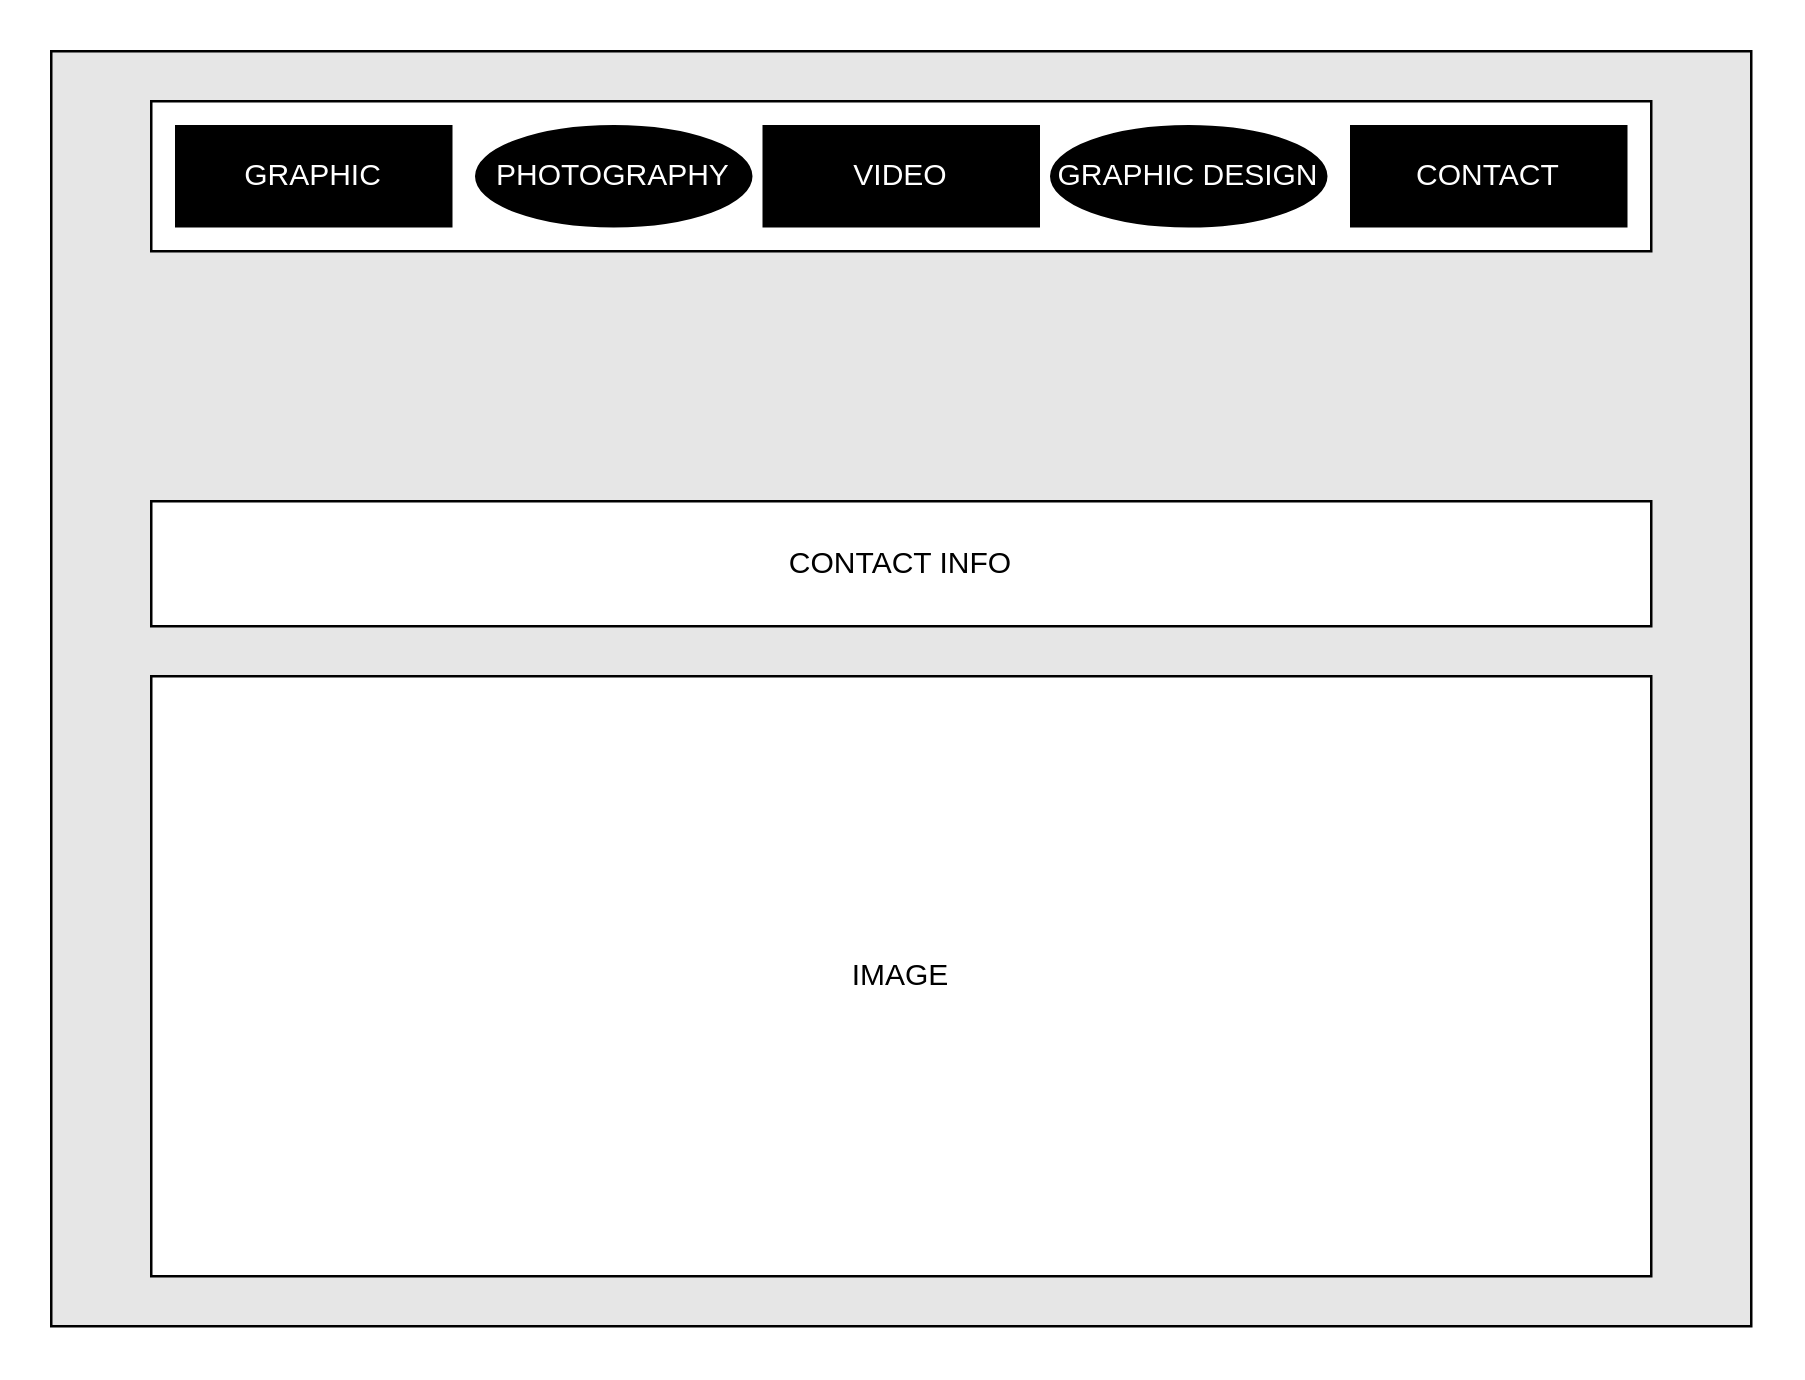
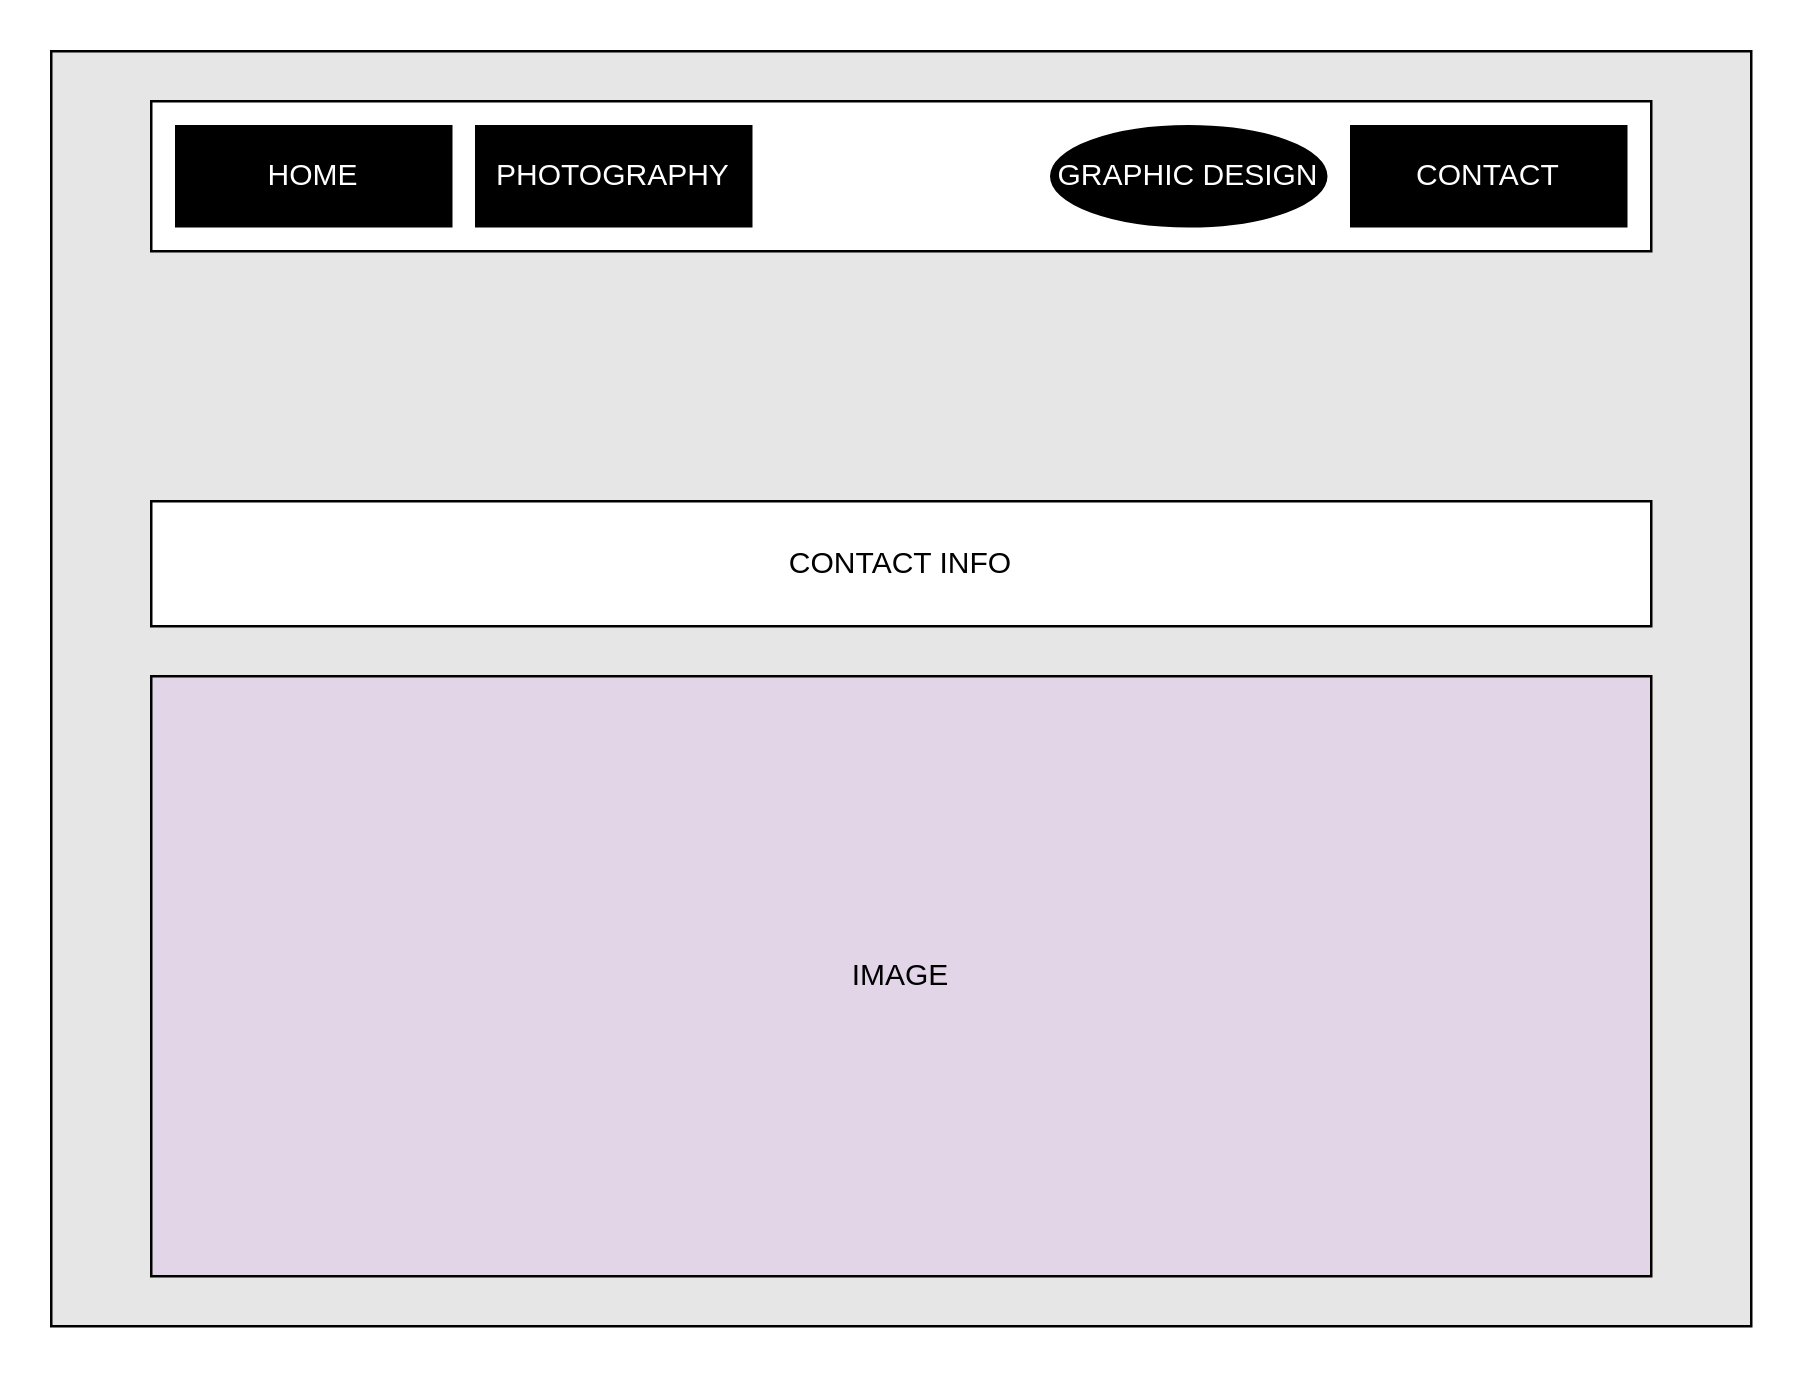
- <mxCell id="5" value="GRAPHIC" style="rounded=0;whiteSpace=wrap;html=1;fillColor=#000000;fontColor=#FFFFFF;" vertex="1" parent="1"><mxGeometry x="70" y="50" width="110" height="40" as="geometry" /></mxCell>
+ <mxCell id="5" value="HOME" style="rounded=0;whiteSpace=wrap;html=1;fillColor=#000000;fontColor=#FFFFFF;" vertex="1" parent="1"><mxGeometry x="70" y="50" width="110" height="40" as="geometry" /></mxCell>
- <mxCell id="6" value="PHOTOGRAPHY" style="ellipse;whiteSpace=wrap;html=1;fontColor=#FFFFFF;fillColor=#000000;" vertex="1" parent="1"><mxGeometry x="190" y="50" width="110" height="40" as="geometry" /></mxCell>
+ <mxCell id="6" value="PHOTOGRAPHY" style="rounded=0;whiteSpace=wrap;html=1;fontColor=#FFFFFF;fillColor=#000000;" vertex="1" parent="1"><mxGeometry x="190" y="50" width="110" height="40" as="geometry" /></mxCell>
- <mxCell id="7" value="VIDEO" style="rounded=0;whiteSpace=wrap;html=1;fillColor=#000000;fontColor=#FFFFFF;" vertex="1" parent="1"><mxGeometry x="305" y="50" width="110" height="40" as="geometry" /></mxCell>
- <mxCell id="10" value="IMAGE" style="rounded=0;whiteSpace=wrap;html=1;" vertex="1" parent="1"><mxGeometry x="60" y="270" width="600" height="240" as="geometry" /></mxCell>
+ <mxCell id="10" value="IMAGE" style="rounded=0;whiteSpace=wrap;html=1;fillColor=#e1d5e7;" vertex="1" parent="1"><mxGeometry x="60" y="270" width="600" height="240" as="geometry" /></mxCell>
